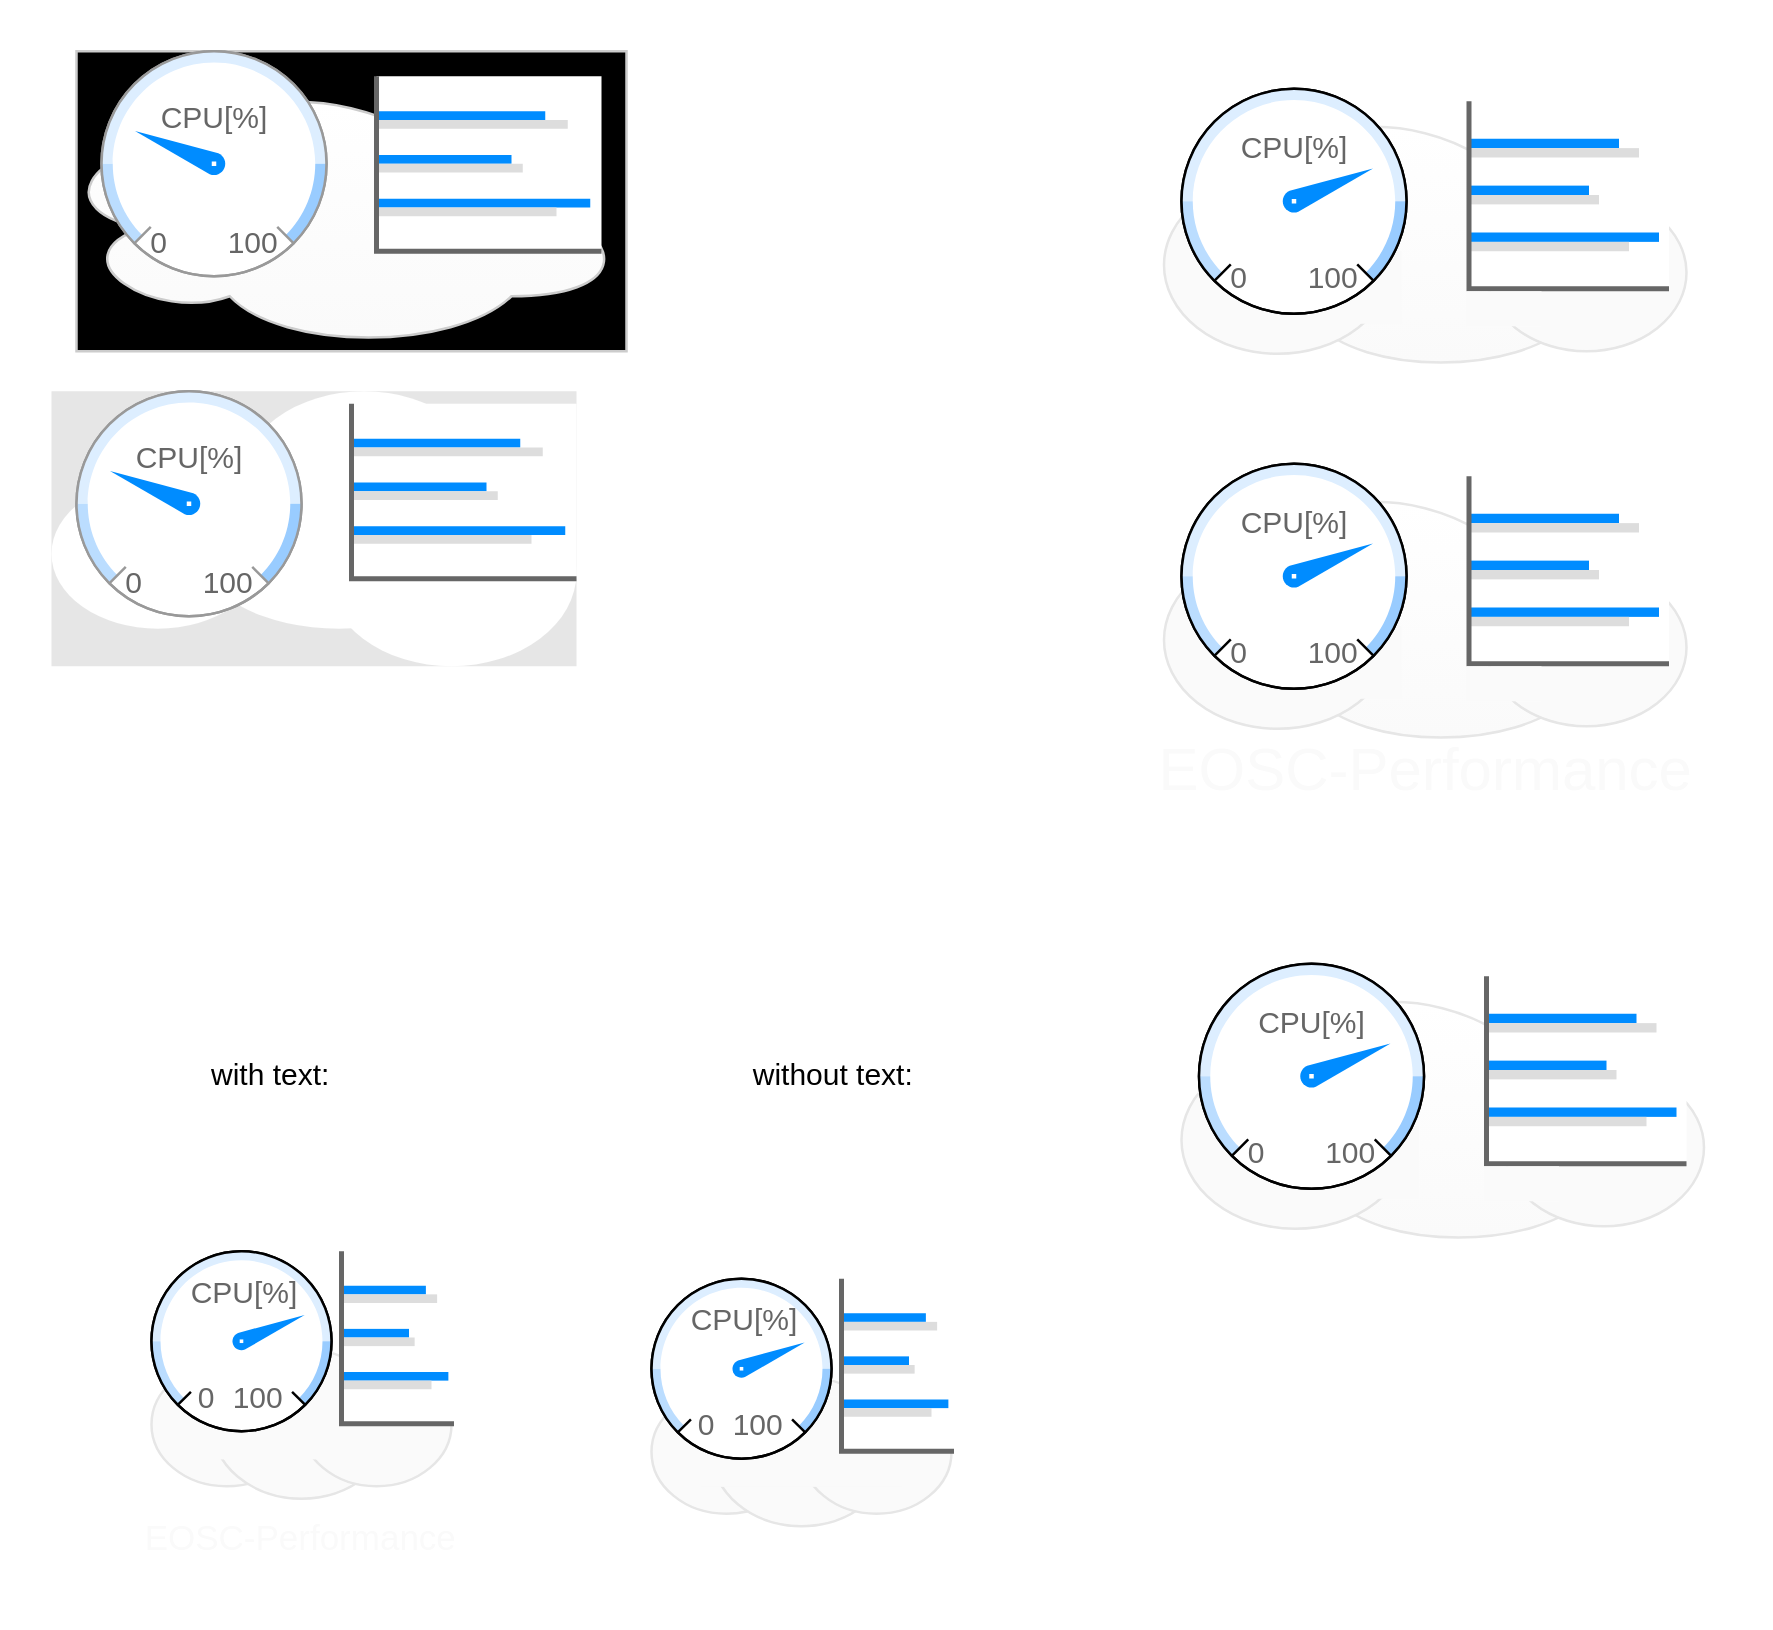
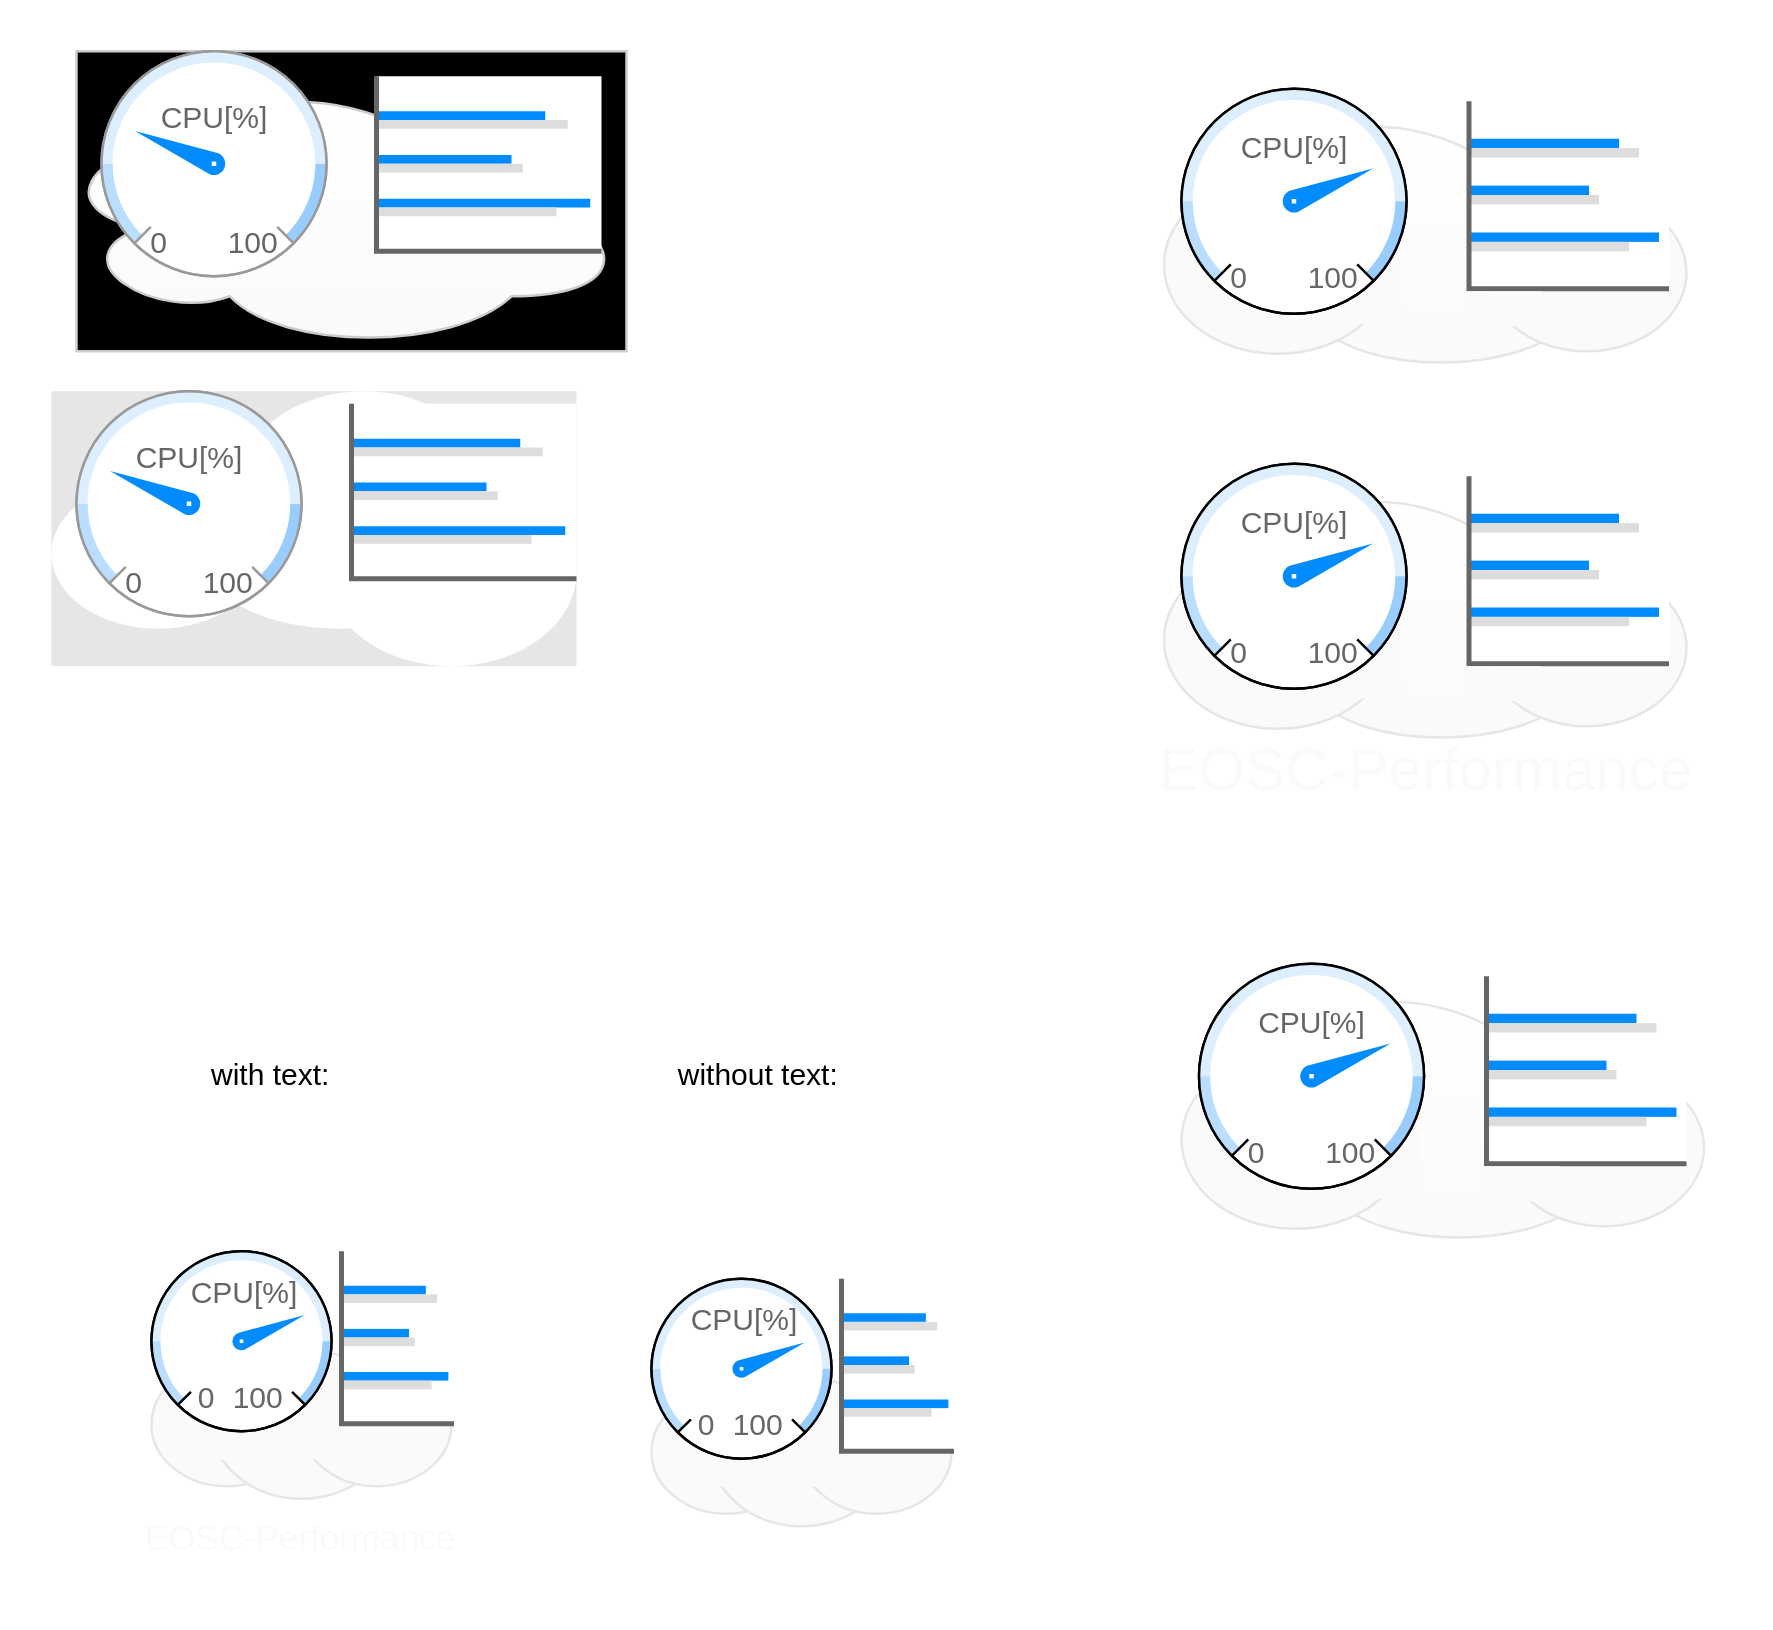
- <mxCell id="85" value="without text:" style="text;html=1;strokeColor=none;fillColor=none;align=center;verticalAlign=middle;whiteSpace=wrap;rounded=0;" vertex="1" parent="1"><mxGeometry x="285" y="420" width="96" height="20" as="geometry" /></mxCell>
+ <mxCell id="85" value="without text:" style="text;html=1;strokeColor=none;fillColor=none;align=center;verticalAlign=middle;whiteSpace=wrap;rounded=0;" vertex="1" parent="1"><mxGeometry x="255" y="420" width="96" height="20" as="geometry" /></mxCell>
